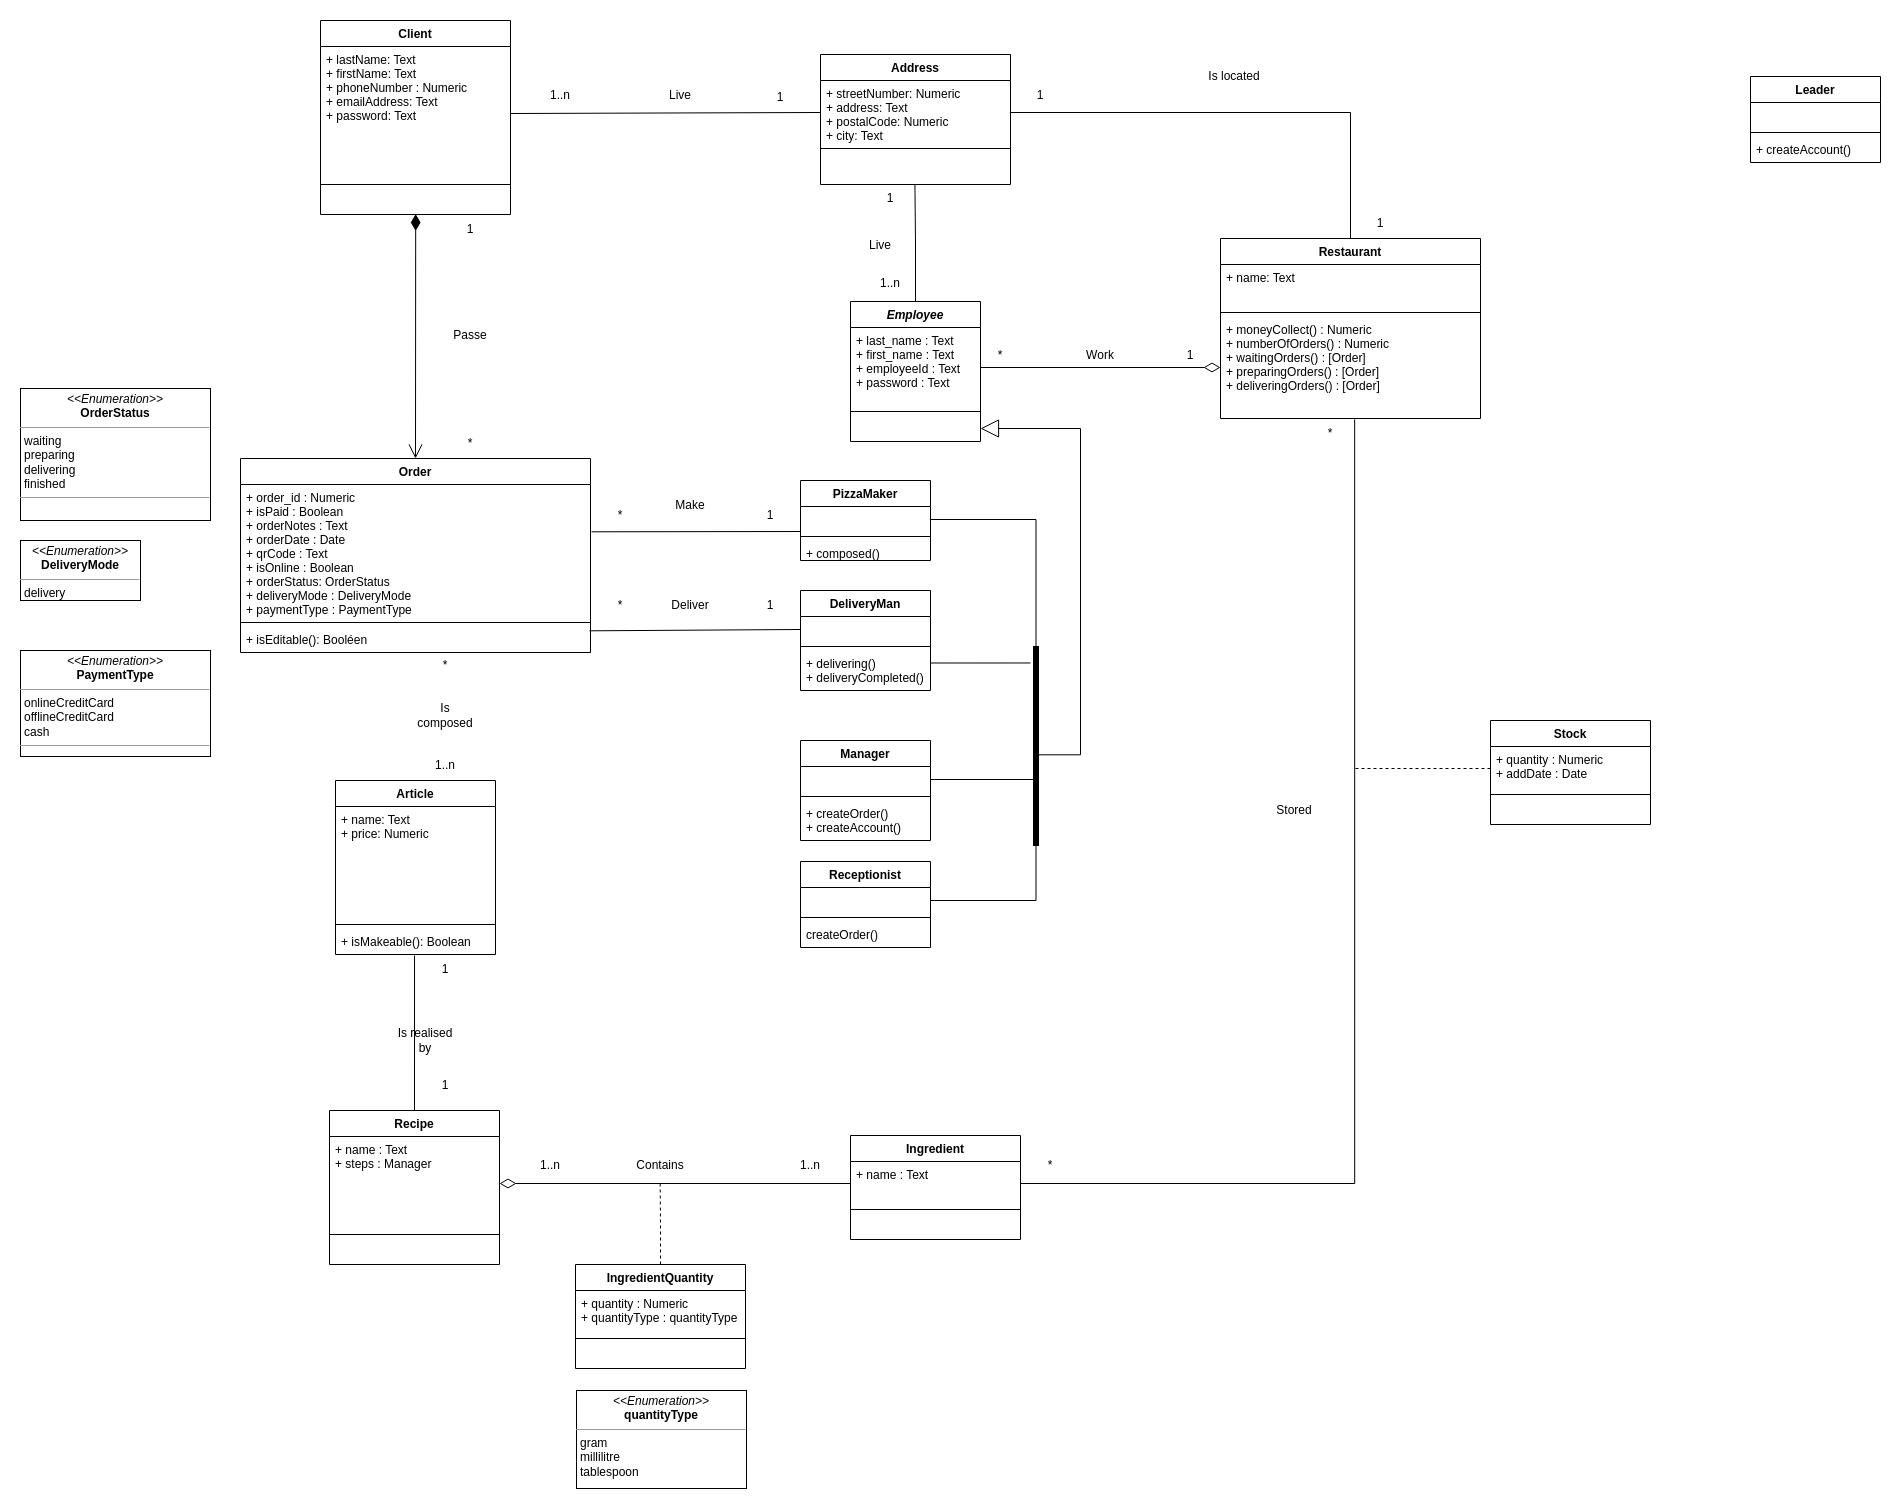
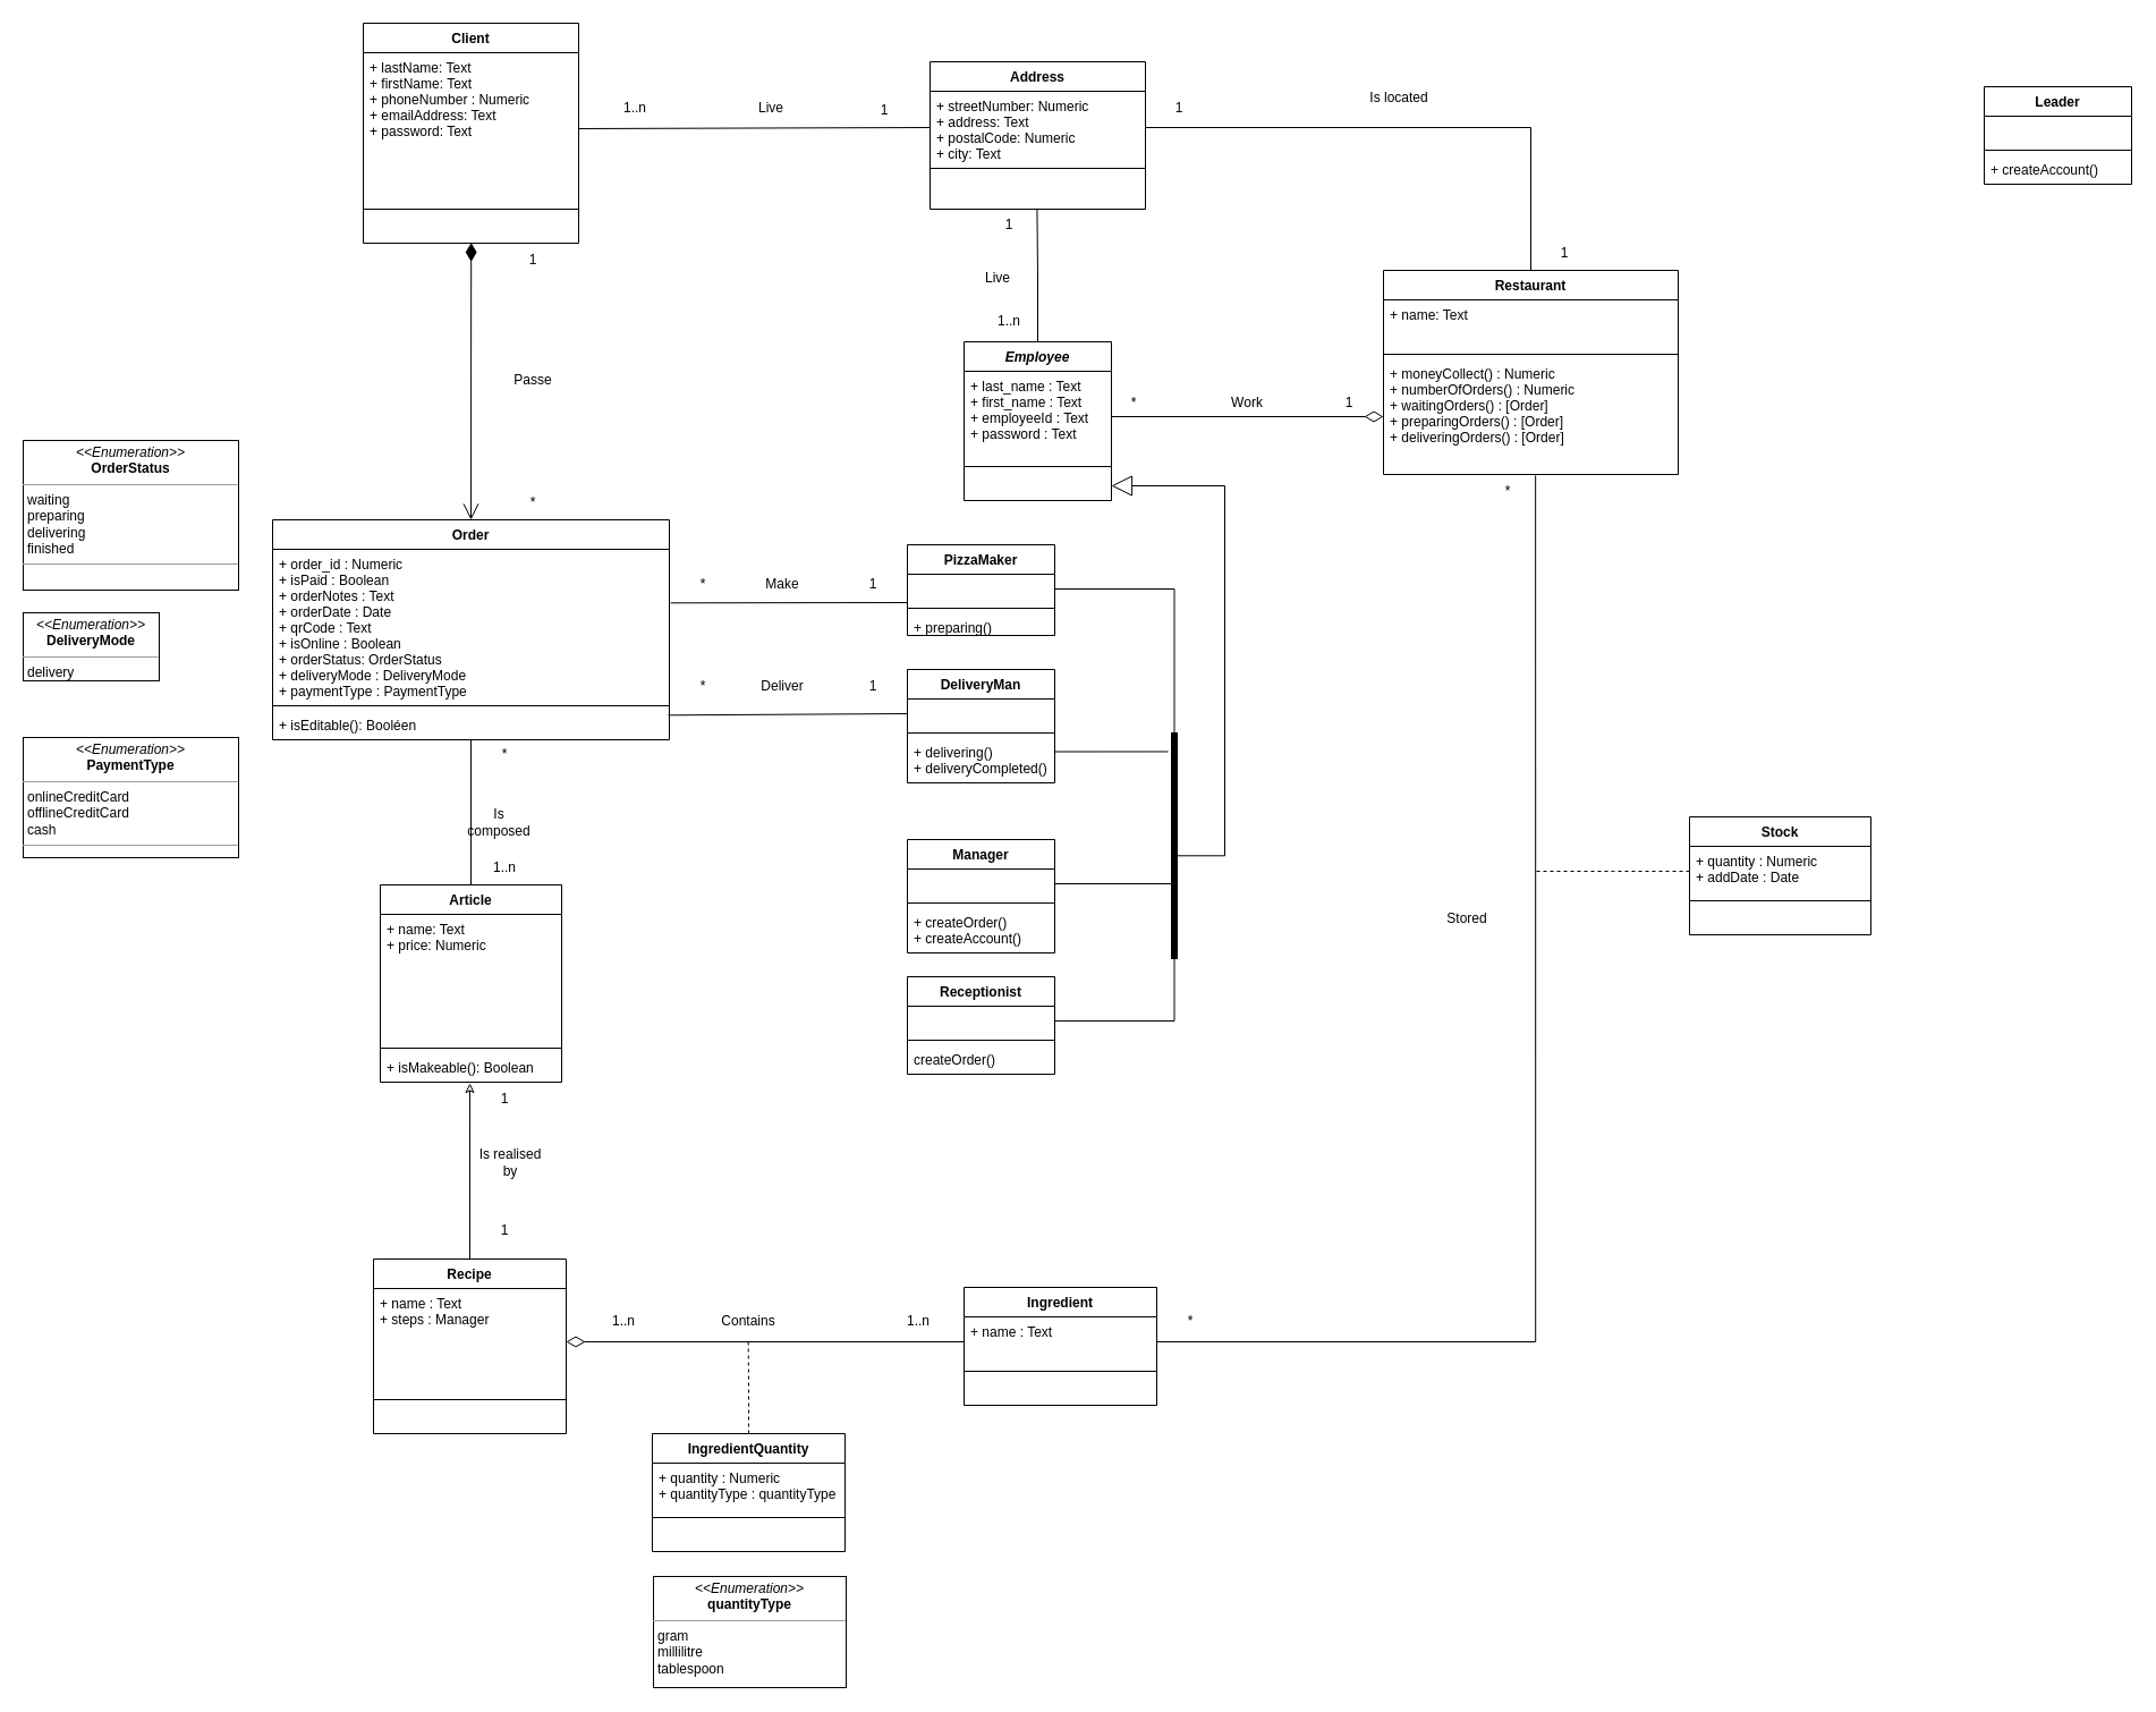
- <mxCell id="50" value="Is located" style="text;html=1;strokeColor=none;fillColor=none;align=center;verticalAlign=middle;whiteSpace=wrap;rounded=0;" parent="1" vertex="1"><mxGeometry x="1204" y="61" width="60" height="30" as="geometry" /></mxCell>
+ <mxCell id="50" value="Is located" style="text;html=1;strokeColor=none;fillColor=none;align=center;verticalAlign=middle;whiteSpace=wrap;rounded=0;" parent="1" vertex="1"><mxGeometry x="1204" y="71" width="60" height="30" as="geometry" /></mxCell>
- <mxCell id="85" value="Make" style="text;html=1;strokeColor=none;fillColor=none;align=center;verticalAlign=middle;whiteSpace=wrap;rounded=0;" parent="1" vertex="1"><mxGeometry x="660" y="490" width="60" height="30" as="geometry" /></mxCell>
+ <mxCell id="85" value="Make" style="text;html=1;strokeColor=none;fillColor=none;align=center;verticalAlign=middle;whiteSpace=wrap;rounded=0;" parent="1" vertex="1"><mxGeometry x="660" y="500" width="60" height="30" as="geometry" /></mxCell>
- <mxCell id="27" value="+ composed()" style="text;strokeColor=none;fillColor=none;align=left;verticalAlign=top;spacingLeft=4;spacingRight=4;overflow=hidden;rotatable=0;points=[[0,0.5],[1,0.5]];portConstraint=eastwest;" parent="24" vertex="1"><mxGeometry y="60" width="130" height="20" as="geometry" /></mxCell>
+ <mxCell id="27" value="+ preparing()" style="text;strokeColor=none;fillColor=none;align=left;verticalAlign=top;spacingLeft=4;spacingRight=4;overflow=hidden;rotatable=0;points=[[0,0.5],[1,0.5]];portConstraint=eastwest;" parent="24" vertex="1"><mxGeometry y="60" width="130" height="20" as="geometry" /></mxCell>
- <mxCell id="64" value="Is composed" style="text;html=1;strokeColor=none;fillColor=none;align=center;verticalAlign=middle;whiteSpace=wrap;rounded=0;" parent="1" vertex="1"><mxGeometry x="415" y="700" width="60" height="30" as="geometry" /></mxCell>
+ <mxCell id="64" value="Is composed" style="text;html=1;strokeColor=none;fillColor=none;align=center;verticalAlign=middle;whiteSpace=wrap;rounded=0;" parent="1" vertex="1"><mxGeometry x="410" y="710" width="60" height="30" as="geometry" /></mxCell>
+ <mxCell id="68" value="" style="endArrow=none;html=1;endSize=12;startArrow=none;startSize=14;startFill=0;edgeStyle=orthogonalEdgeStyle;align=left;verticalAlign=bottom;rounded=0;strokeWidth=1;jumpSize=6;exitX=0.5;exitY=0;exitDx=0;exitDy=0;entryX=0.5;entryY=1;entryDx=0;entryDy=0;endFill=0;" parent="1" source="15" target="11" edge="1"><mxGeometry x="-1" y="3" relative="1" as="geometry"><mxPoint x="530" y="680" as="sourcePoint" /><mxPoint x="630" y="680" as="targetPoint" /></mxGeometry></mxCell>
- <mxCell id="40" style="edgeStyle=orthogonalEdgeStyle;rounded=0;orthogonalLoop=1;jettySize=auto;html=1;exitX=0.5;exitY=0;exitDx=0;exitDy=0;entryX=0.494;entryY=1.038;entryDx=0;entryDy=0;entryPerimeter=0;endArrow=none;endFill=0;" parent="1" source="41" target="18" edge="1"><mxGeometry relative="1" as="geometry" /></mxCell>
+ <mxCell id="40" style="edgeStyle=orthogonalEdgeStyle;rounded=0;orthogonalLoop=1;jettySize=auto;html=1;exitX=0.5;exitY=0;exitDx=0;exitDy=0;entryX=0.494;entryY=1.038;entryDx=0;entryDy=0;entryPerimeter=0;endArrow=classic;endFill=0;" parent="1" source="41" target="18" edge="1"><mxGeometry relative="1" as="geometry" /></mxCell>
- <mxCell id="61" value="Is realised by" style="text;html=1;strokeColor=none;fillColor=none;align=center;verticalAlign=middle;whiteSpace=wrap;rounded=0;" parent="1" vertex="1"><mxGeometry x="395" y="1025" width="60" height="30" as="geometry" /></mxCell>
+ <mxCell id="61" value="Is realised by" style="text;html=1;strokeColor=none;fillColor=none;align=center;verticalAlign=middle;whiteSpace=wrap;rounded=0;" parent="1" vertex="1"><mxGeometry x="420" y="1010" width="60" height="30" as="geometry" /></mxCell>
